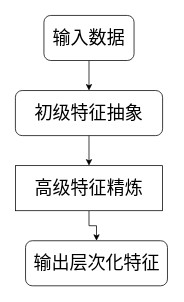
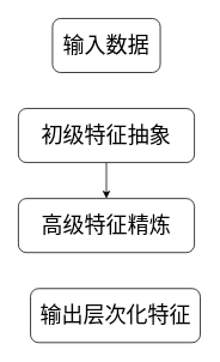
- <mxCell id="2" style="edgeStyle=orthogonalEdgeStyle;rounded=0;orthogonalLoop=1;jettySize=auto;html=1;exitX=0.5;exitY=1;exitDx=0;exitDy=0;entryX=0.5;entryY=0;entryDx=0;entryDy=0;" parent="1" source="3" target="5" edge="1"><mxGeometry relative="1" as="geometry" /></mxCell>
- <mxCell id="7" value="&lt;font style=&quot;font-size: 24px;&quot;&gt;高级特征精炼&lt;/font&gt;" style="whiteSpace=wrap;html=1;rounded=0;" parent="1" vertex="1"><mxGeometry x="20" y="220" width="196" height="60" as="geometry" /></mxCell>
+ <mxCell id="7" value="&lt;font style=&quot;font-size: 24px;&quot;&gt;高级特征精炼&lt;/font&gt;" style="rounded=1;whiteSpace=wrap;html=1;" parent="1" vertex="1"><mxGeometry x="20" y="220" width="196" height="60" as="geometry" /></mxCell>
- <mxCell id="6" style="edgeStyle=orthogonalEdgeStyle;rounded=0;orthogonalLoop=1;jettySize=auto;html=1;exitX=0.5;exitY=1;exitDx=0;exitDy=0;entryX=0.5;entryY=0;entryDx=0;entryDy=0;" parent="1" source="7" target="8" edge="1"><mxGeometry relative="1" as="geometry" /></mxCell>
